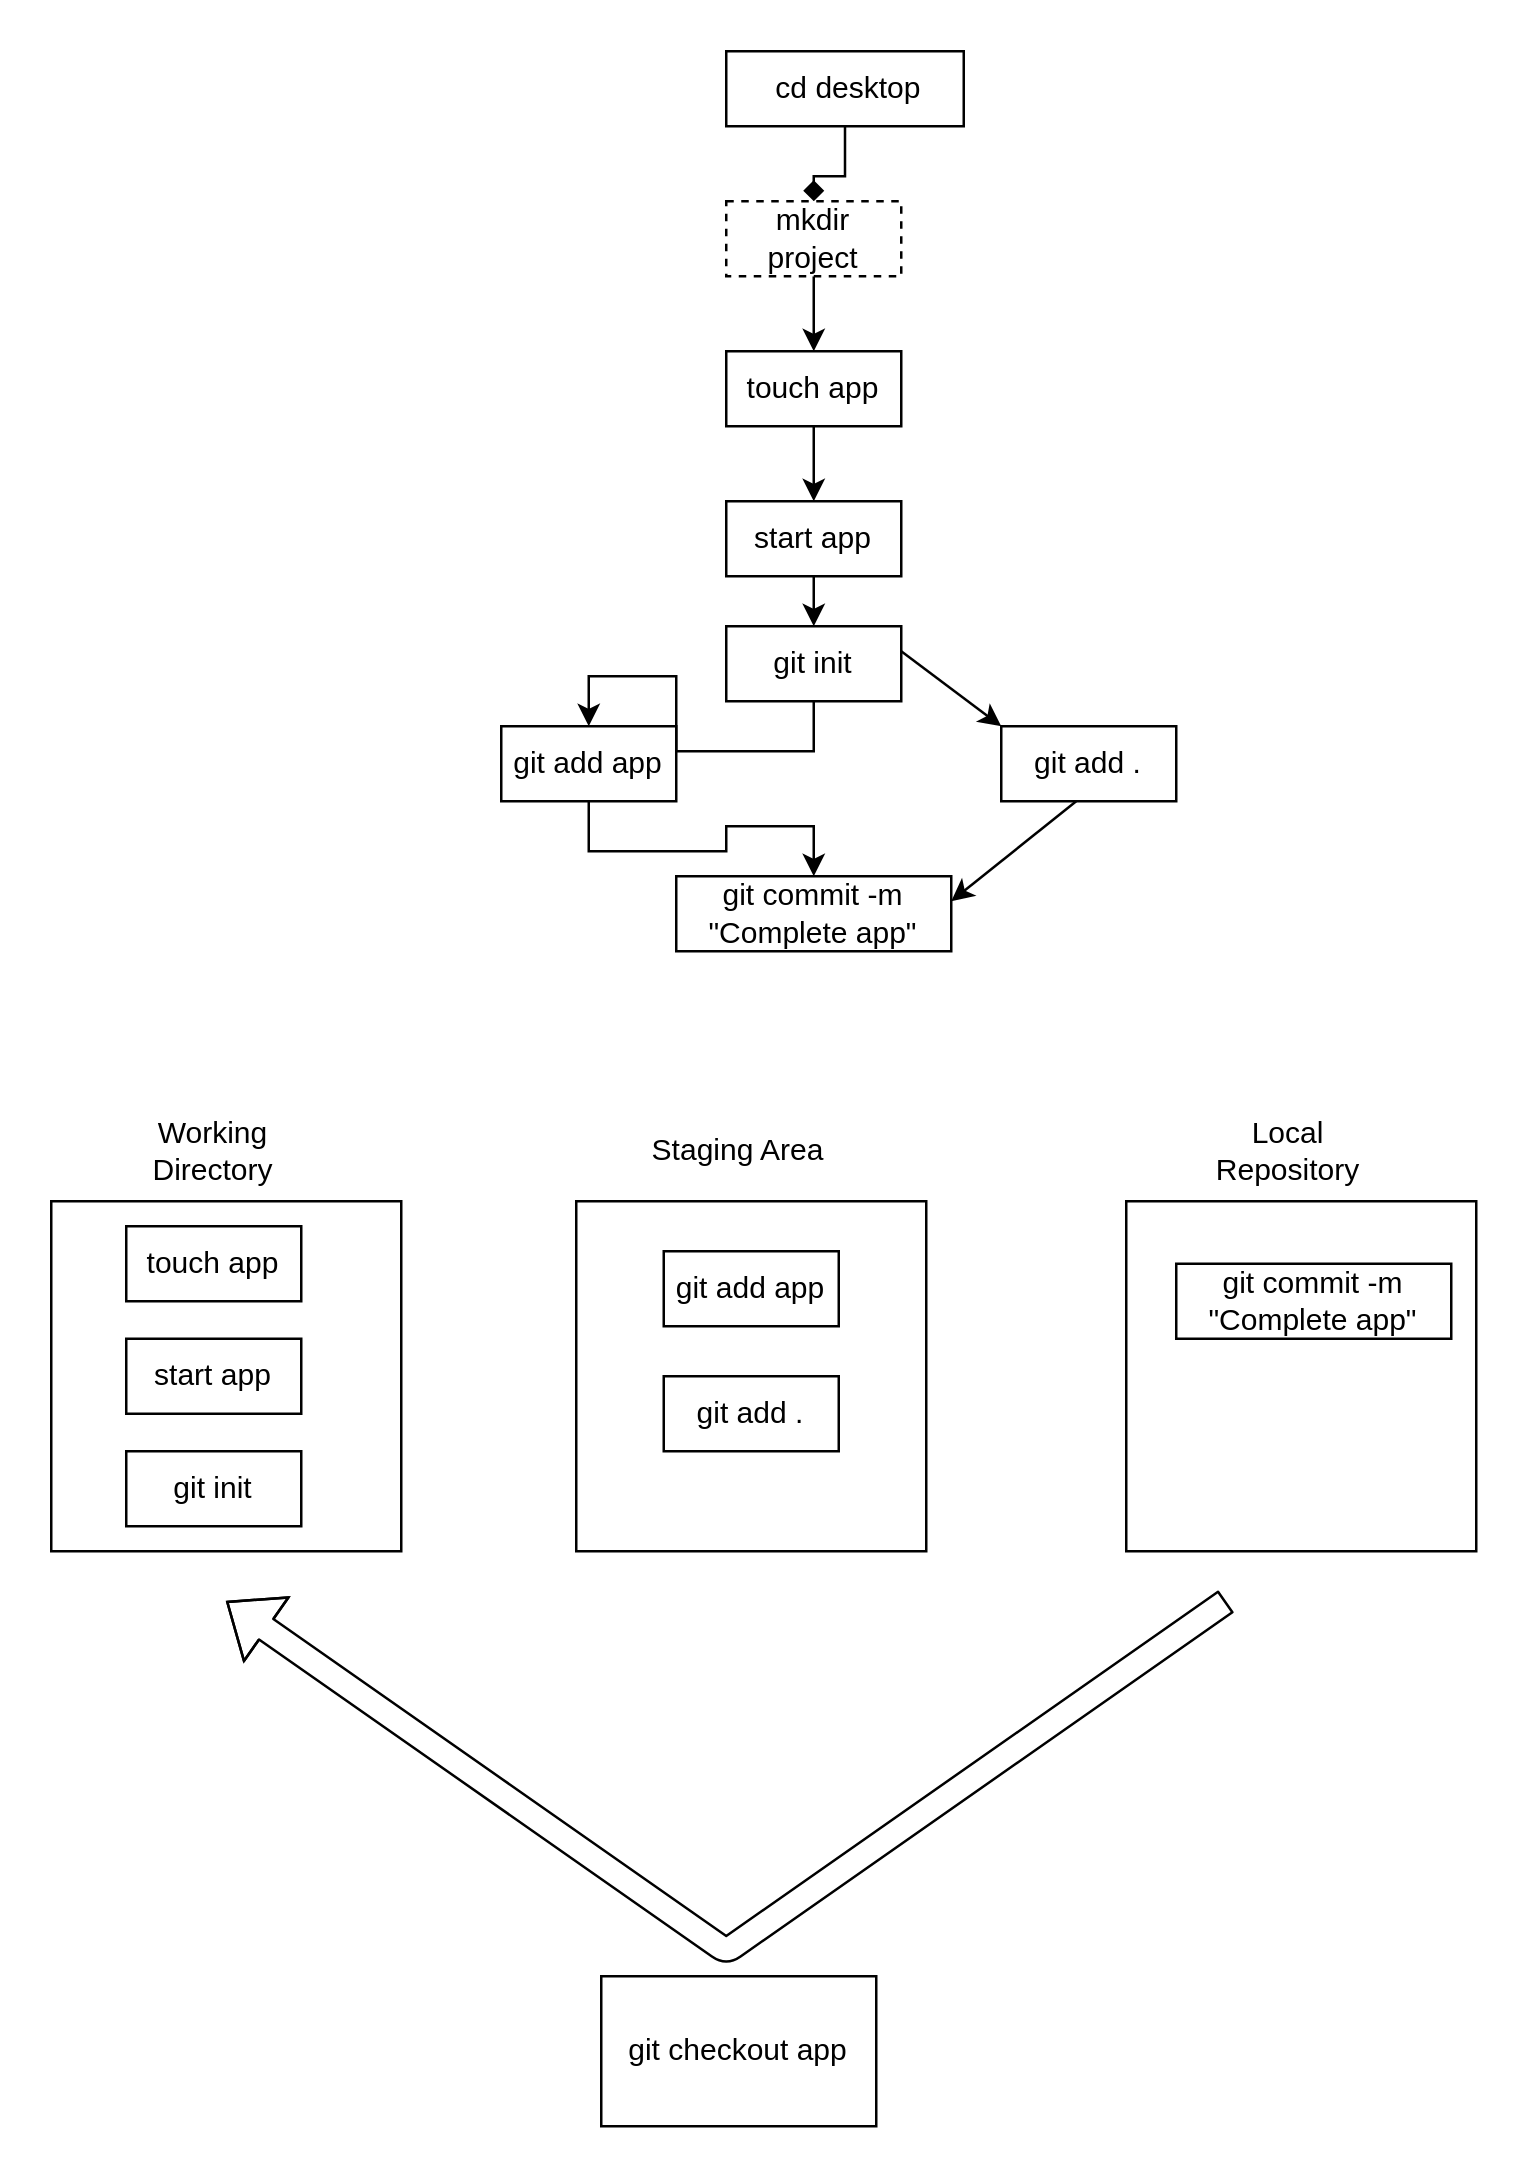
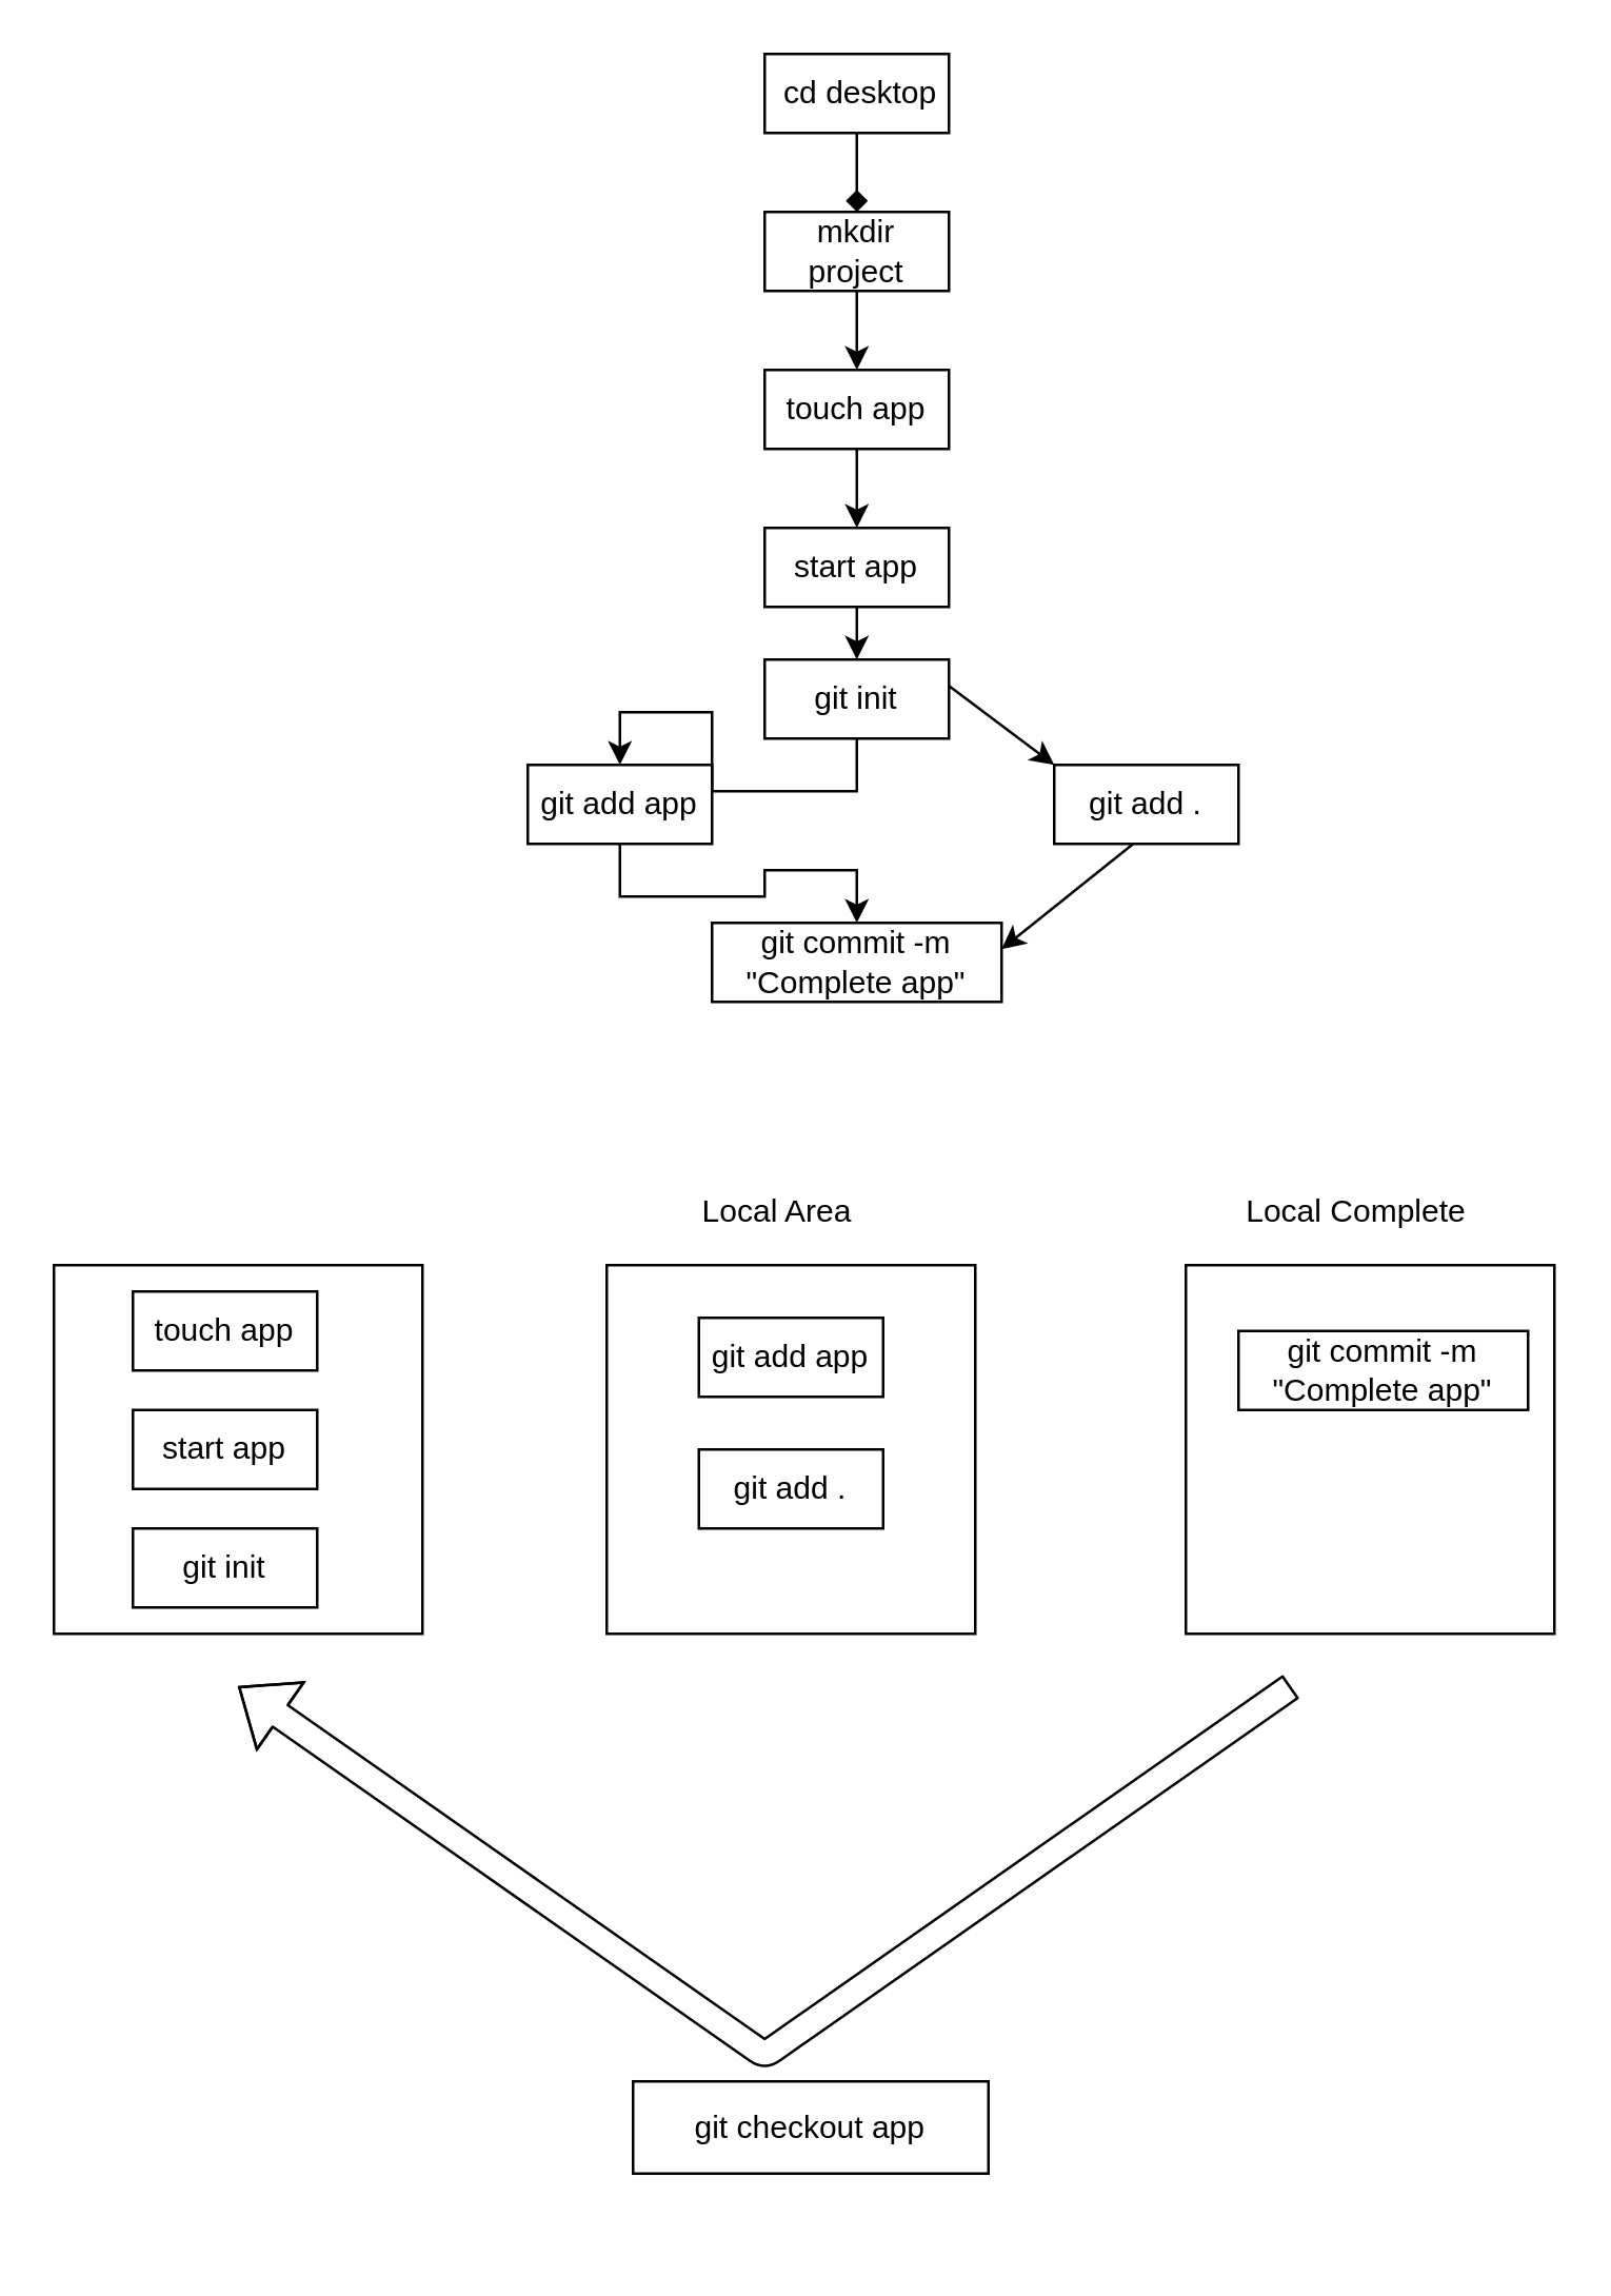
- <mxCell id="3" value="&amp;nbsp;cd desktop" style="rounded=0;whiteSpace=wrap;html=1;" vertex="1" parent="1"><mxGeometry x="290" y="20" width="95" height="30" as="geometry" /></mxCell>
+ <mxCell id="3" value="&amp;nbsp;cd desktop" style="rounded=0;whiteSpace=wrap;html=1;" vertex="1" parent="1"><mxGeometry x="290" y="20" width="70" height="30" as="geometry" /></mxCell>
- <mxCell id="5" value="mkdir project" style="rounded=0;whiteSpace=wrap;html=1;dashed=1;" vertex="1" parent="1"><mxGeometry x="290" y="80" width="70" height="30" as="geometry" /></mxCell>
+ <mxCell id="5" value="mkdir project" style="rounded=0;whiteSpace=wrap;html=1;" vertex="1" parent="1"><mxGeometry x="290" y="80" width="70" height="30" as="geometry" /></mxCell>
- <mxCell id="21" value="Working Directory" style="text;html=1;strokeColor=none;fillColor=none;align=center;verticalAlign=middle;whiteSpace=wrap;rounded=0;" vertex="1" parent="1"><mxGeometry x="40" y="450" width="90" height="20" as="geometry" /></mxCell>
- <mxCell id="22" value="Staging Area" style="text;html=1;strokeColor=none;fillColor=none;align=center;verticalAlign=middle;whiteSpace=wrap;rounded=0;" vertex="1" parent="1"><mxGeometry x="250" y="450" width="90" height="20" as="geometry" /></mxCell>
+ <mxCell id="22" value="Local Area" style="text;html=1;strokeColor=none;fillColor=none;align=center;verticalAlign=middle;whiteSpace=wrap;rounded=0;" vertex="1" parent="1"><mxGeometry x="250" y="450" width="90" height="20" as="geometry" /></mxCell>
- <mxCell id="23" value="Local Repository" style="text;html=1;strokeColor=none;fillColor=none;align=center;verticalAlign=middle;whiteSpace=wrap;rounded=0;" vertex="1" parent="1"><mxGeometry x="470" y="450" width="90" height="20" as="geometry" /></mxCell>
+ <mxCell id="23" value="Local Complete" style="text;html=1;strokeColor=none;fillColor=none;align=center;verticalAlign=middle;whiteSpace=wrap;rounded=0;" vertex="1" parent="1"><mxGeometry x="470" y="450" width="90" height="20" as="geometry" /></mxCell>
- <mxCell id="31" value="git checkout app" style="rounded=0;whiteSpace=wrap;html=1;" vertex="1" parent="1"><mxGeometry x="240" y="790" width="110" height="60" as="geometry" /></mxCell>
+ <mxCell id="31" value="git checkout app" style="rounded=0;whiteSpace=wrap;html=1;" vertex="1" parent="1"><mxGeometry x="240" y="790" width="135" height="35" as="geometry" /></mxCell>
